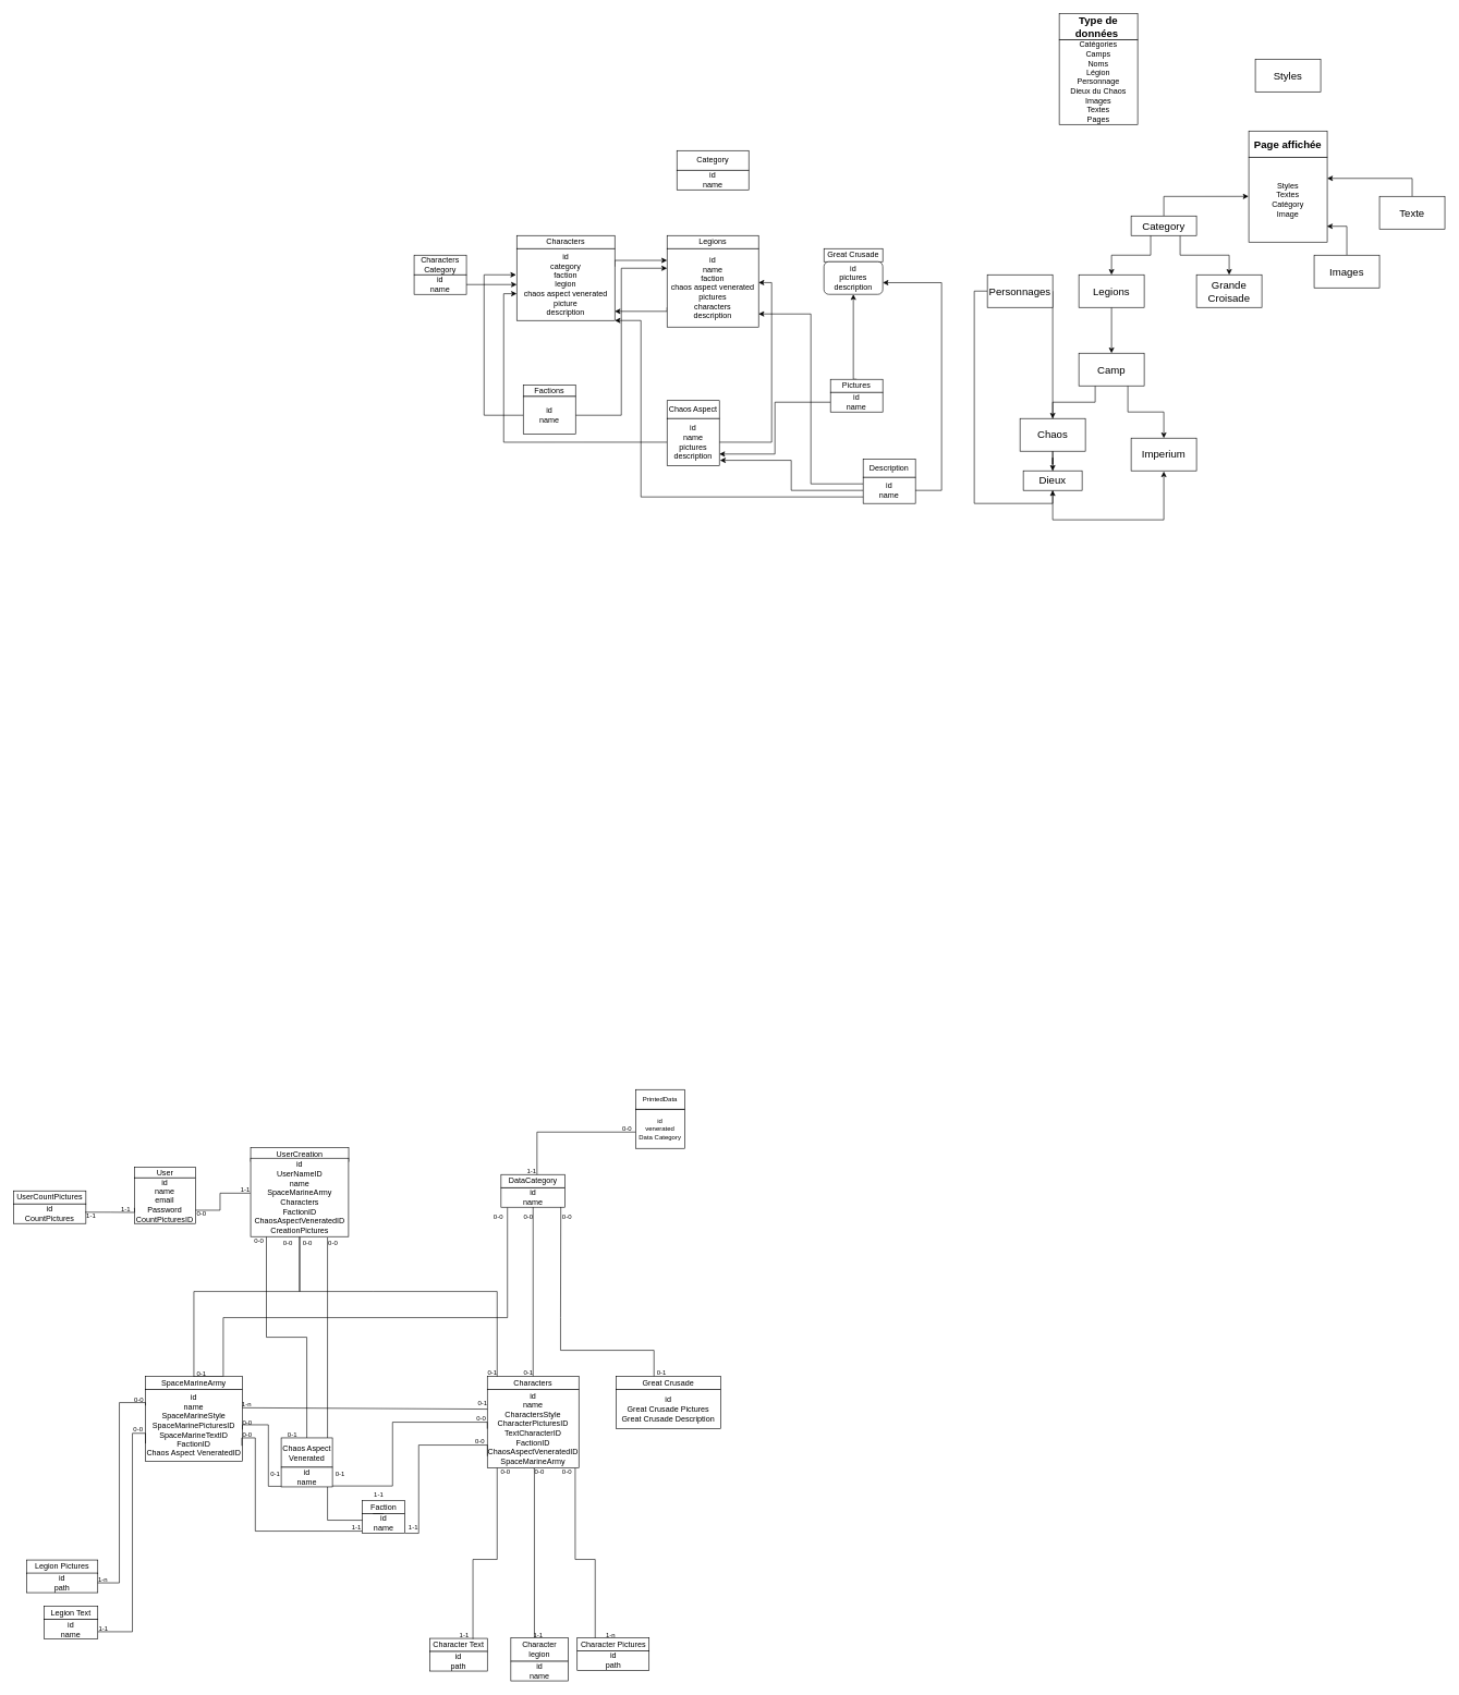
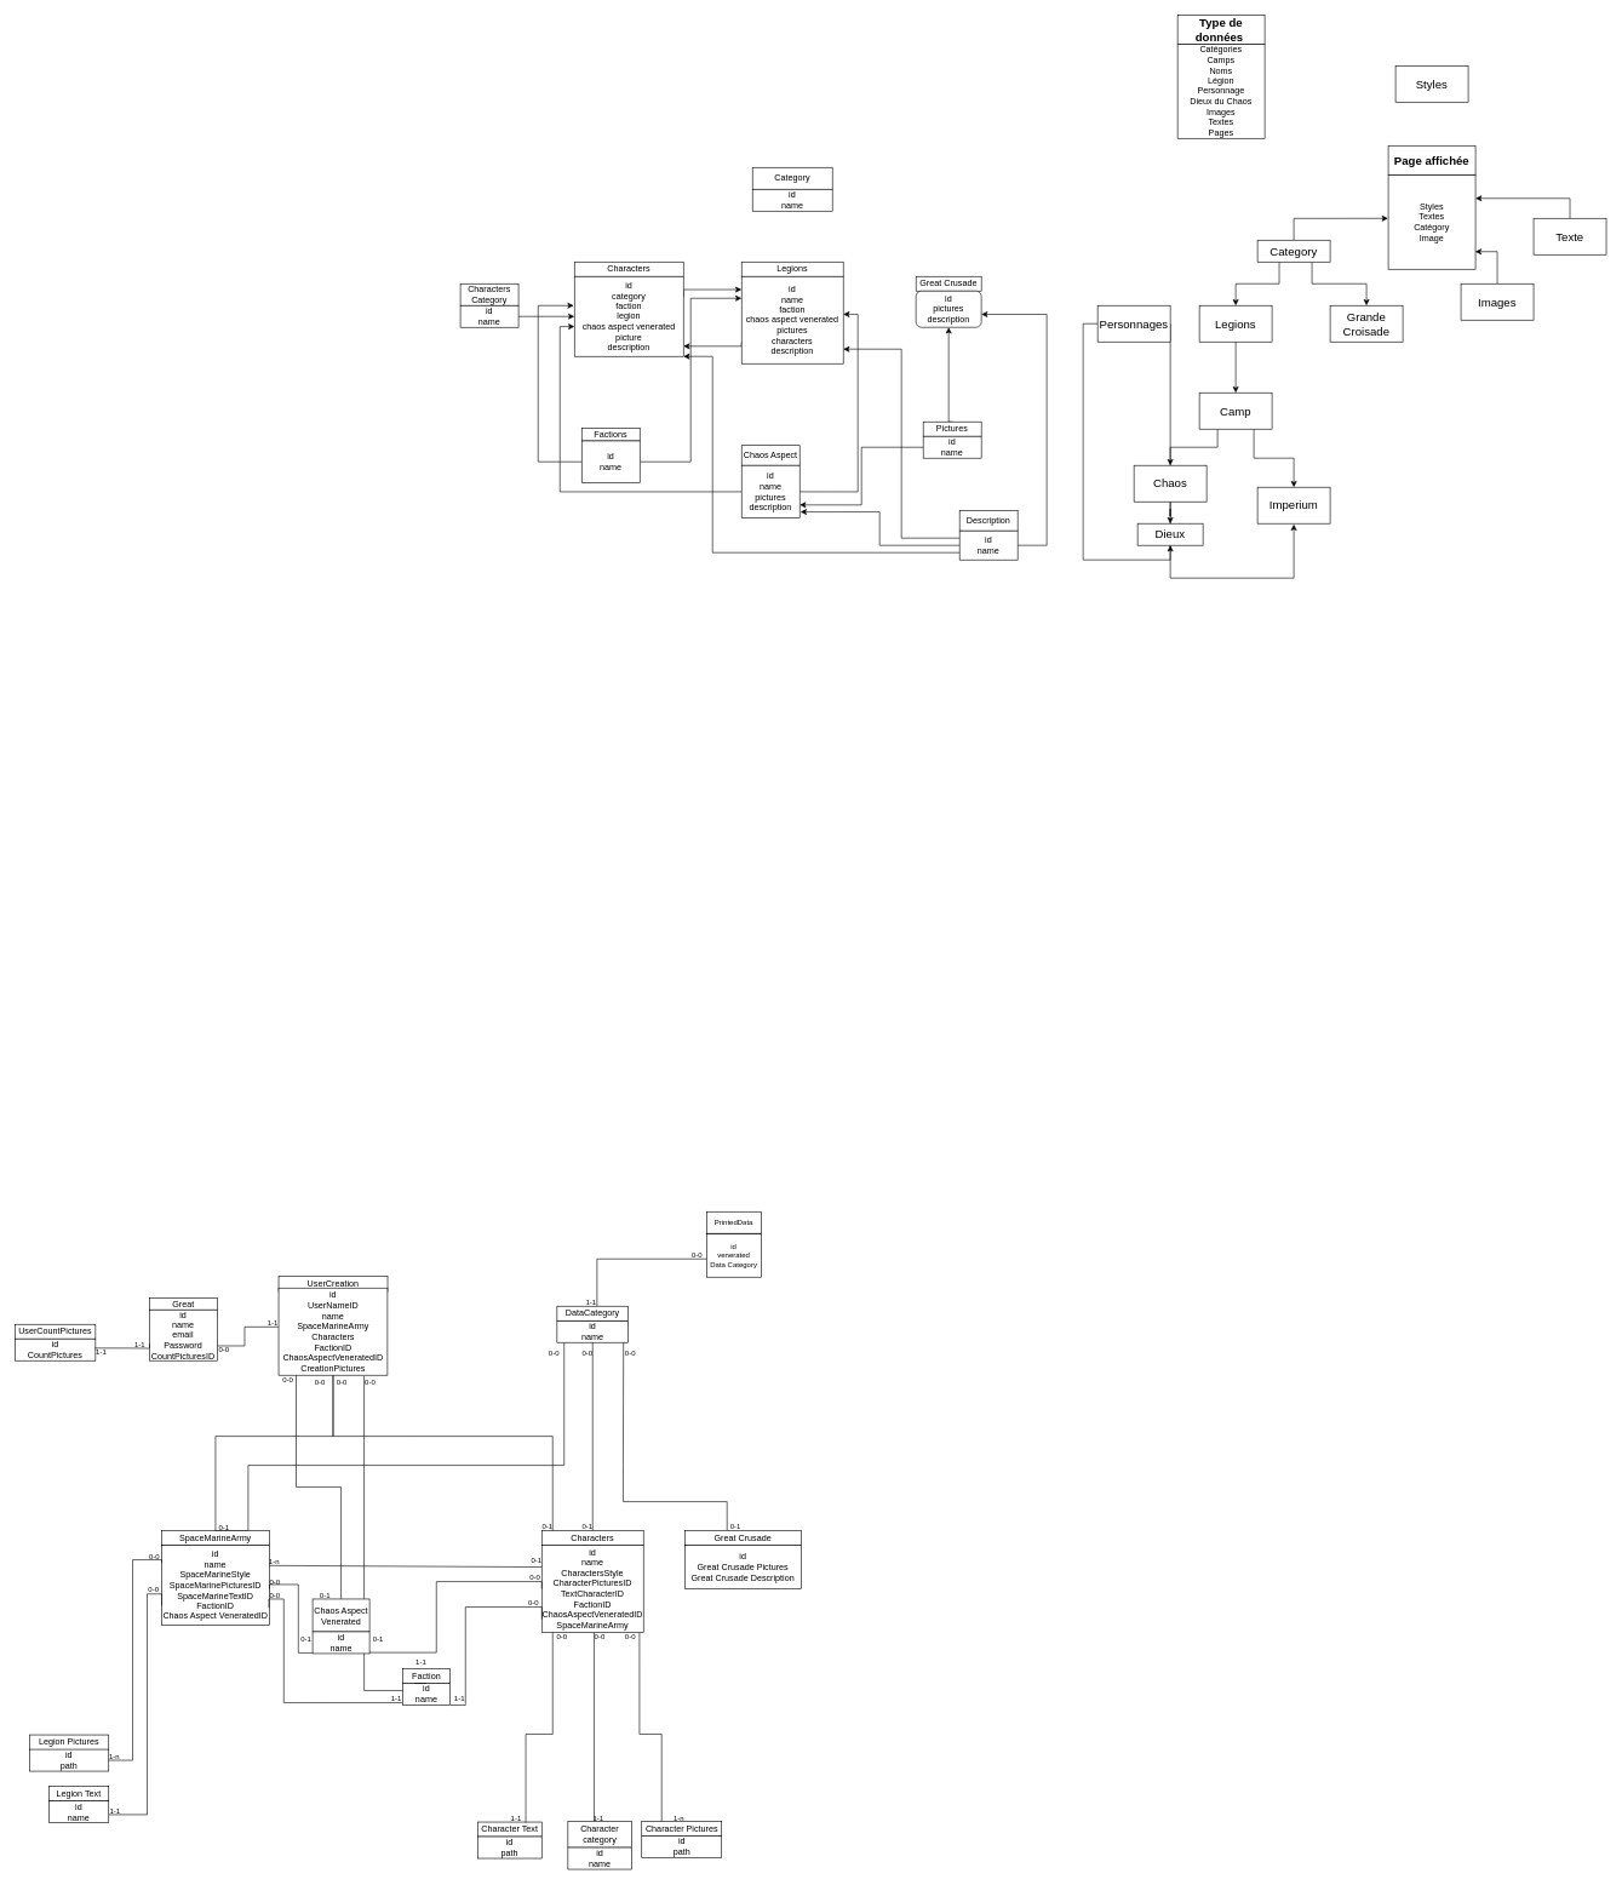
- <mxCell id="128" value="User" style="rounded=0;whiteSpace=wrap;html=1;" vertex="1" parent="1"><mxGeometry x="205.13" y="1786" width="93.56" height="16" as="geometry" /></mxCell>
+ <mxCell id="128" value="Great" style="rounded=0;whiteSpace=wrap;html=1;" vertex="1" parent="1"><mxGeometry x="205.13" y="1786" width="93.56" height="16" as="geometry" /></mxCell>
- <mxCell id="106" value="Character legion" style="rounded=1;whiteSpace=wrap;html=1;arcSize=0;" parent="1" vertex="1"><mxGeometry x="781" y="2505.97" width="88" height="35.94" as="geometry" /></mxCell>
+ <mxCell id="106" value="Character category" style="rounded=1;whiteSpace=wrap;html=1;arcSize=0;" parent="1" vertex="1"><mxGeometry x="781" y="2505.97" width="88" height="35.94" as="geometry" /></mxCell>
